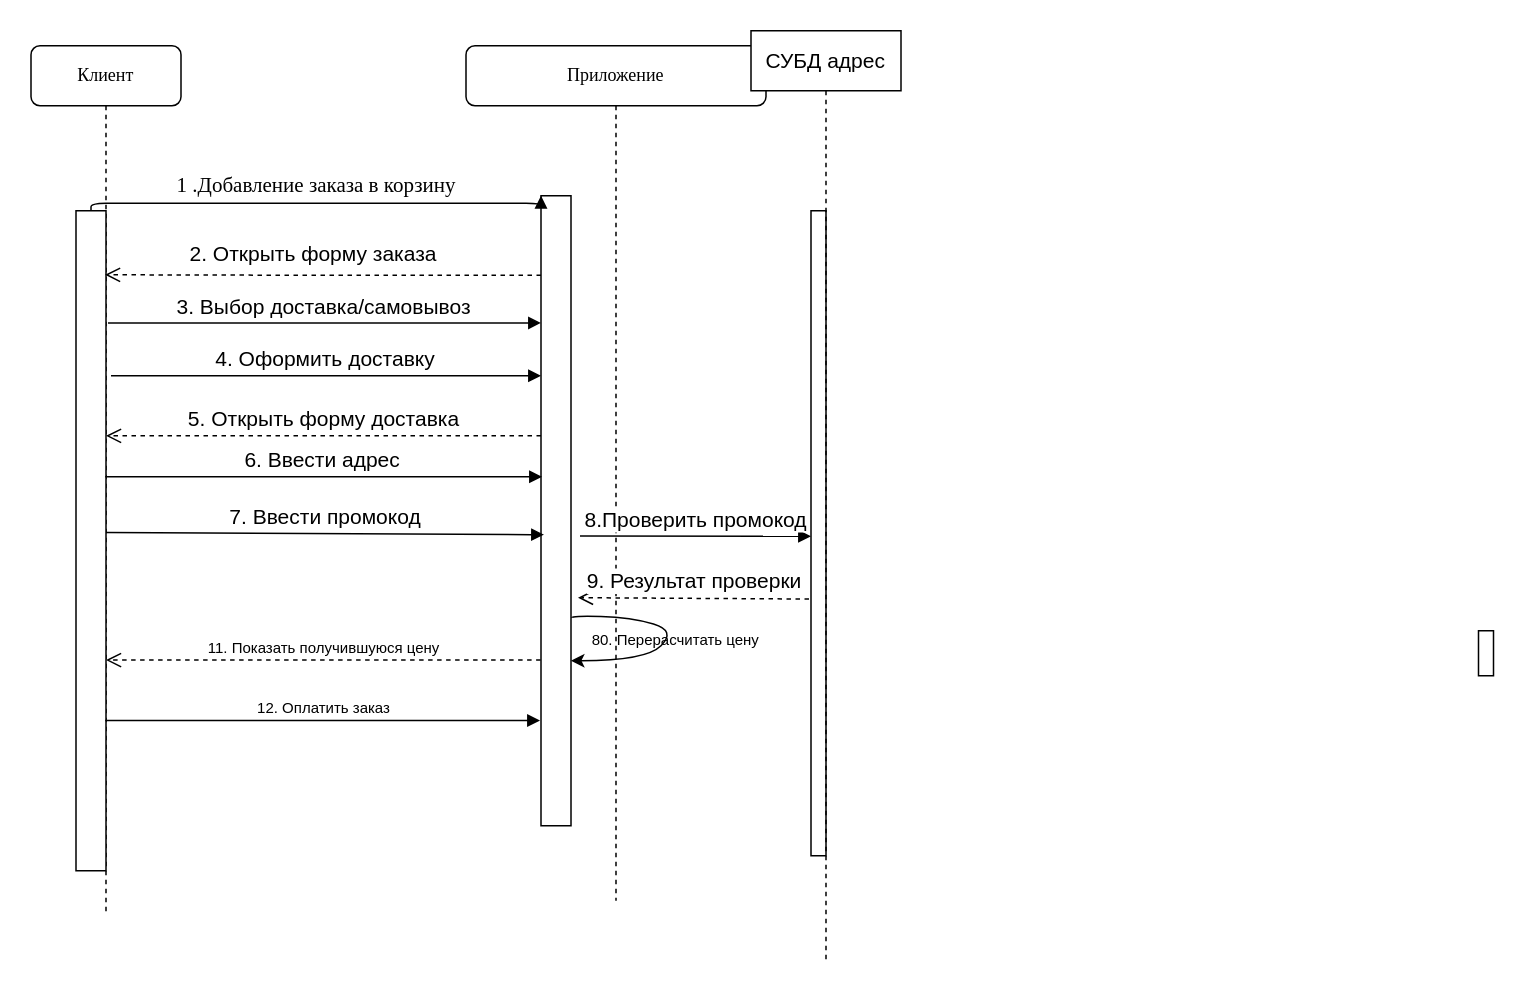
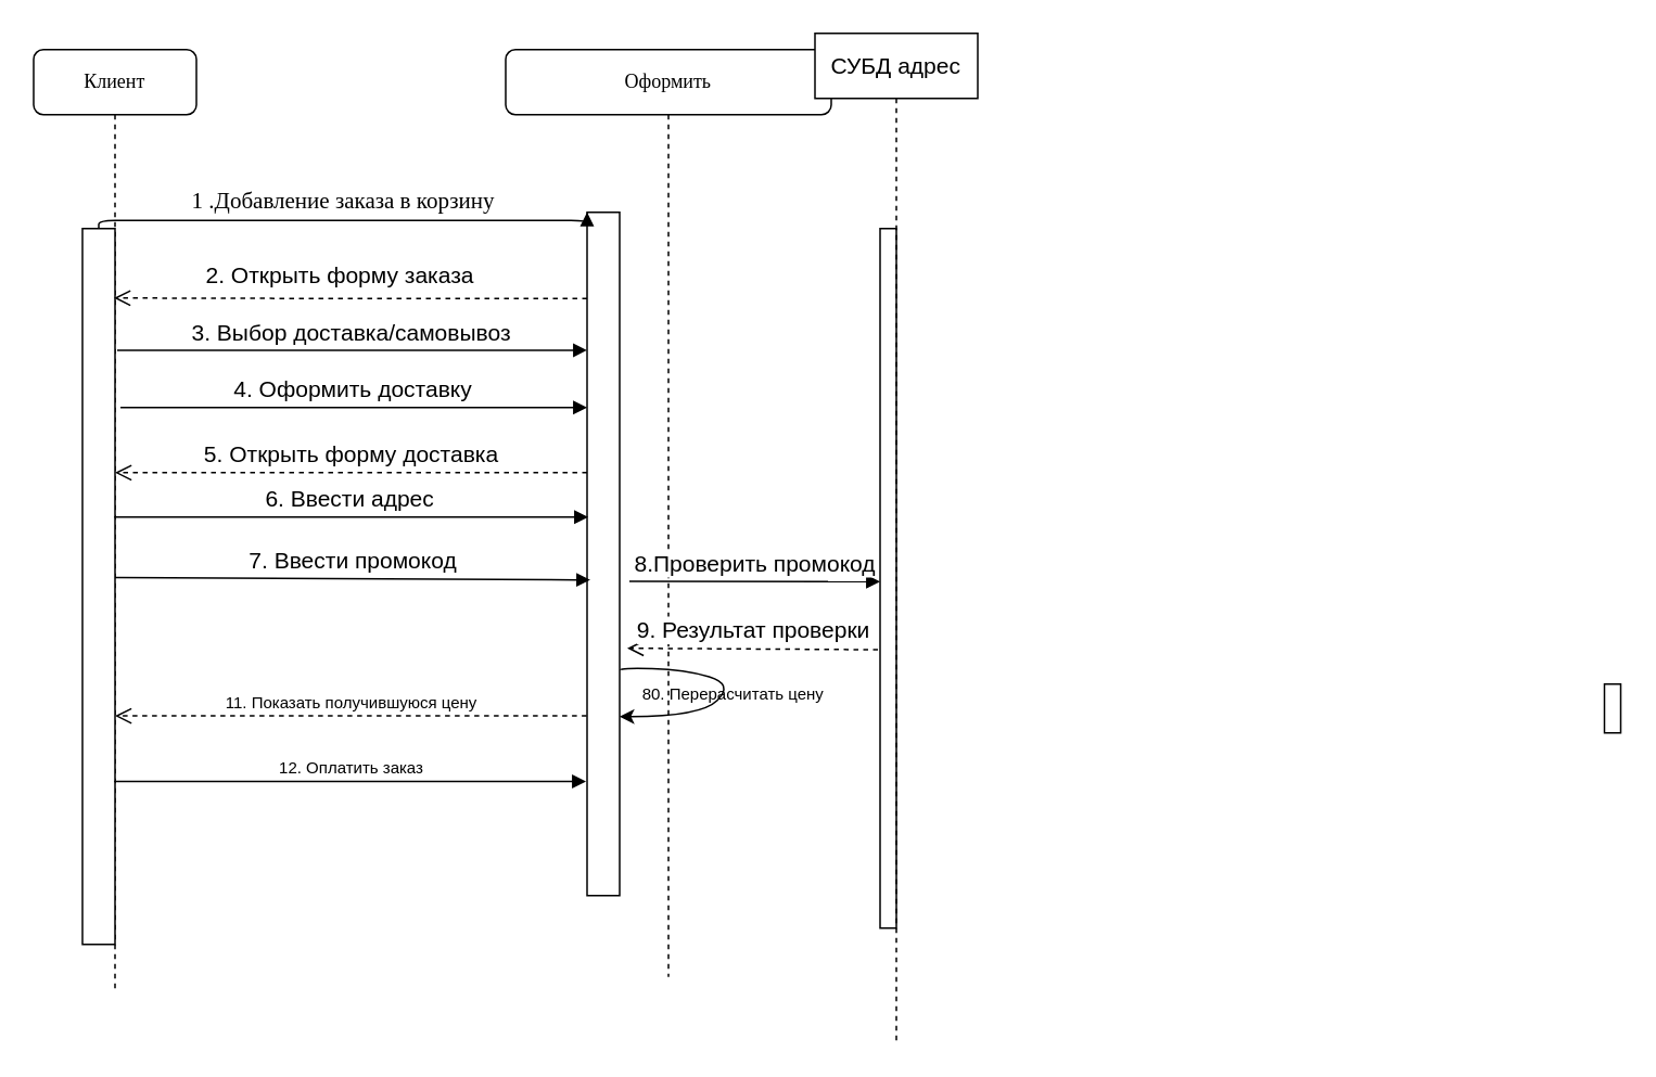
- <mxCell id="4" value="Приложение" style="shape=umlLifeline;perimeter=lifelinePerimeter;whiteSpace=wrap;html=1;container=1;collapsible=0;recursiveResize=0;outlineConnect=0;rounded=1;shadow=0;comic=0;labelBackgroundColor=none;strokeWidth=1;fontFamily=Verdana;fontSize=12;align=center;size=40;" parent="1" vertex="1"><mxGeometry x="310" y="30" width="200" height="570" as="geometry" /></mxCell>
+ <mxCell id="4" value="Оформить" style="shape=umlLifeline;perimeter=lifelinePerimeter;whiteSpace=wrap;html=1;container=1;collapsible=0;recursiveResize=0;outlineConnect=0;rounded=1;shadow=0;comic=0;labelBackgroundColor=none;strokeWidth=1;fontFamily=Verdana;fontSize=12;align=center;size=40;" parent="1" vertex="1"><mxGeometry x="310" y="30" width="200" height="570" as="geometry" /></mxCell>
